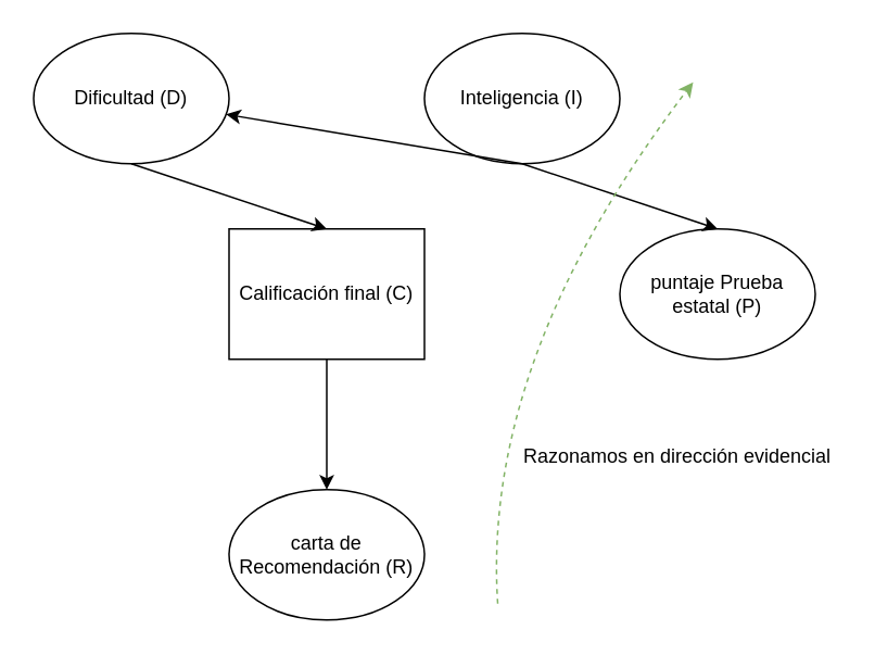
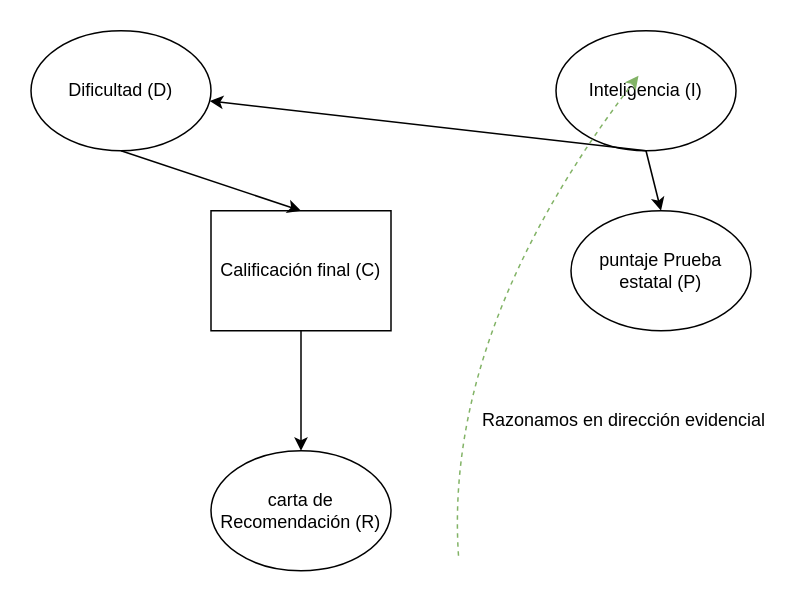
- <mxCell id="3" value="Inteligencia (I)" style="ellipse;whiteSpace=wrap;html=1;" parent="1" vertex="1"><mxGeometry x="260" y="20" width="120" height="80" as="geometry" /></mxCell>
+ <mxCell id="3" value="Inteligencia (I)" style="ellipse;whiteSpace=wrap;html=1;" parent="1" vertex="1"><mxGeometry x="370" y="20" width="120" height="80" as="geometry" /></mxCell>
